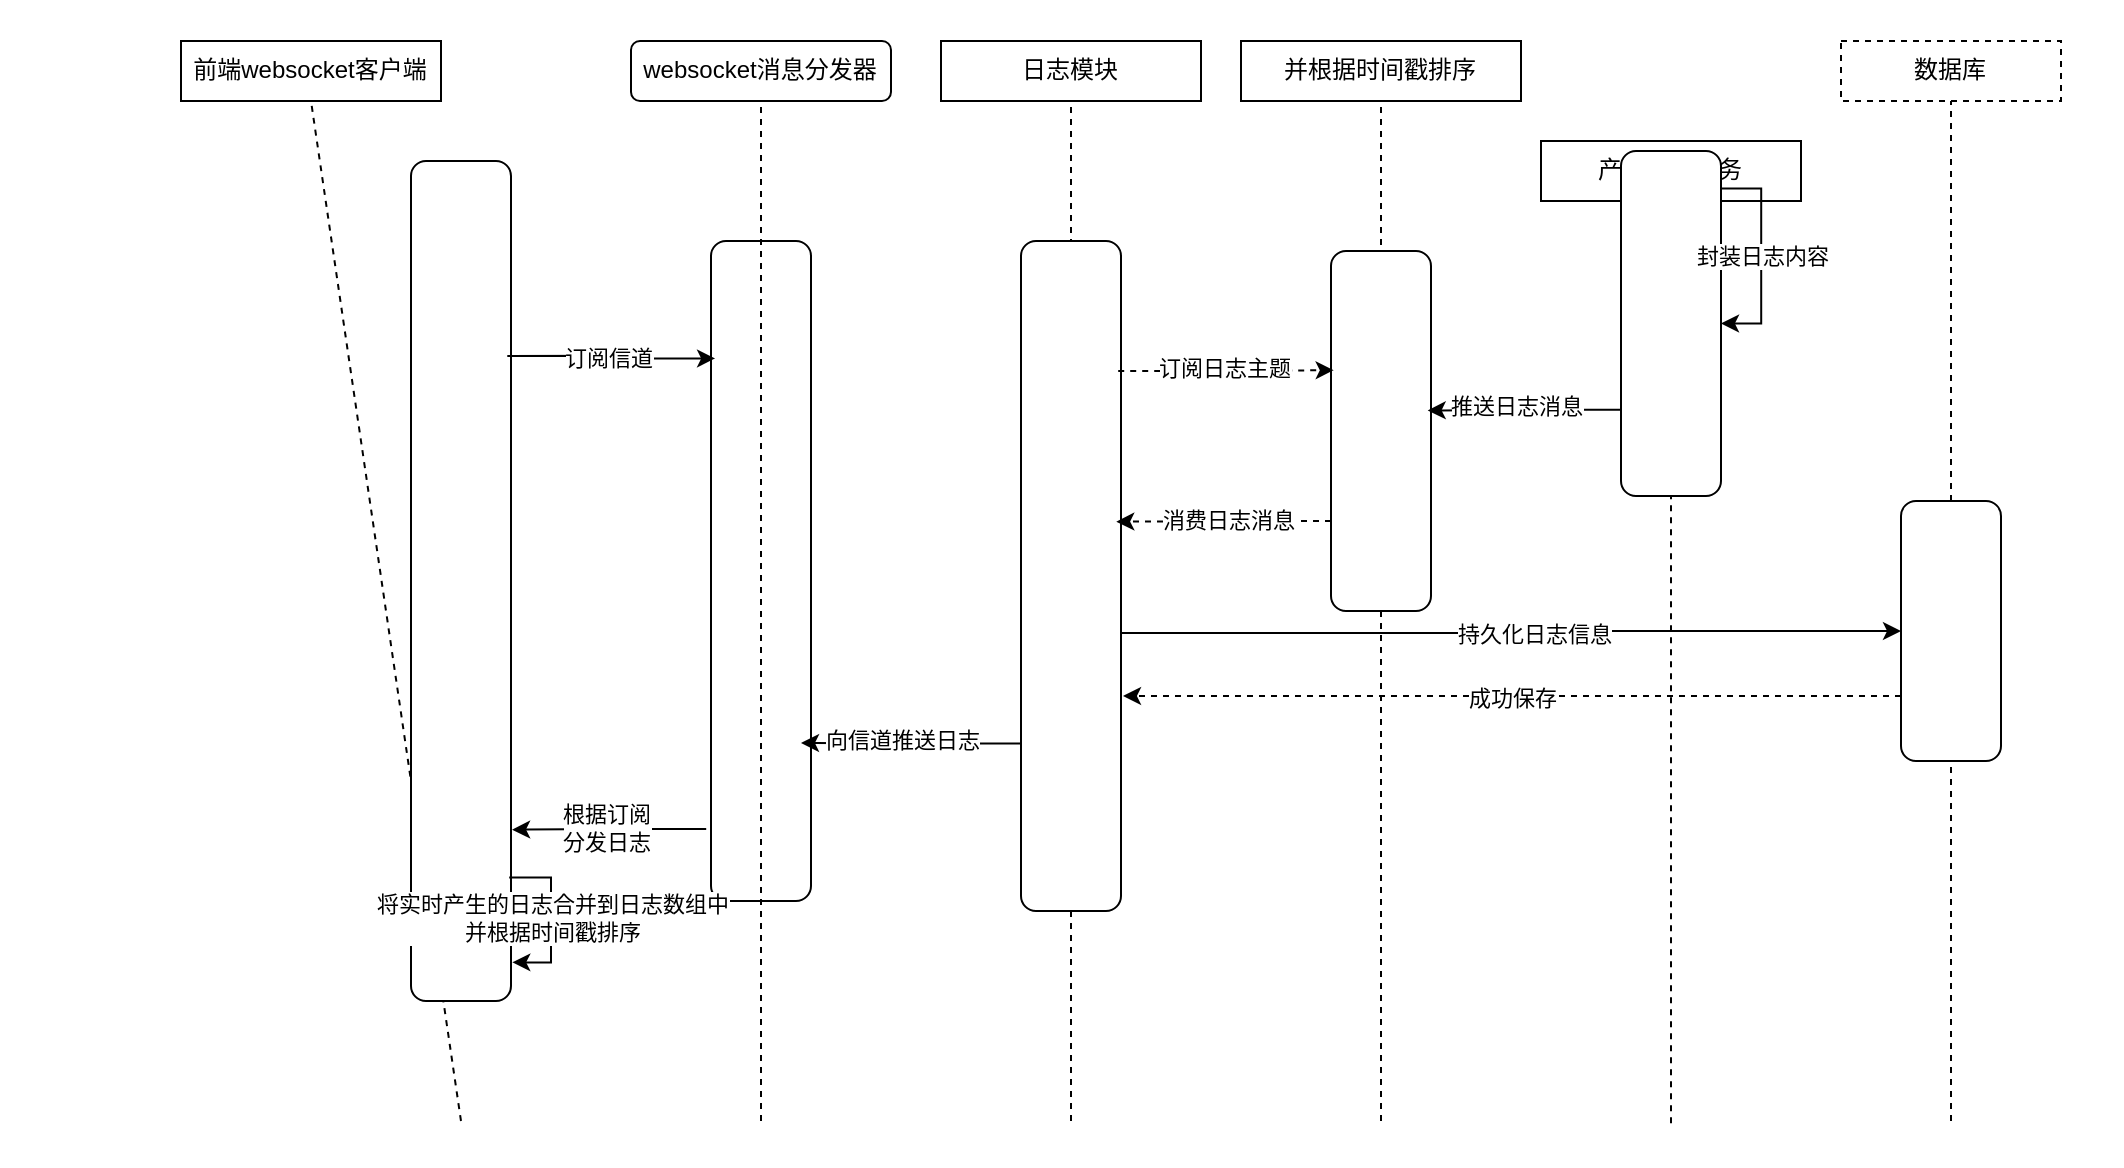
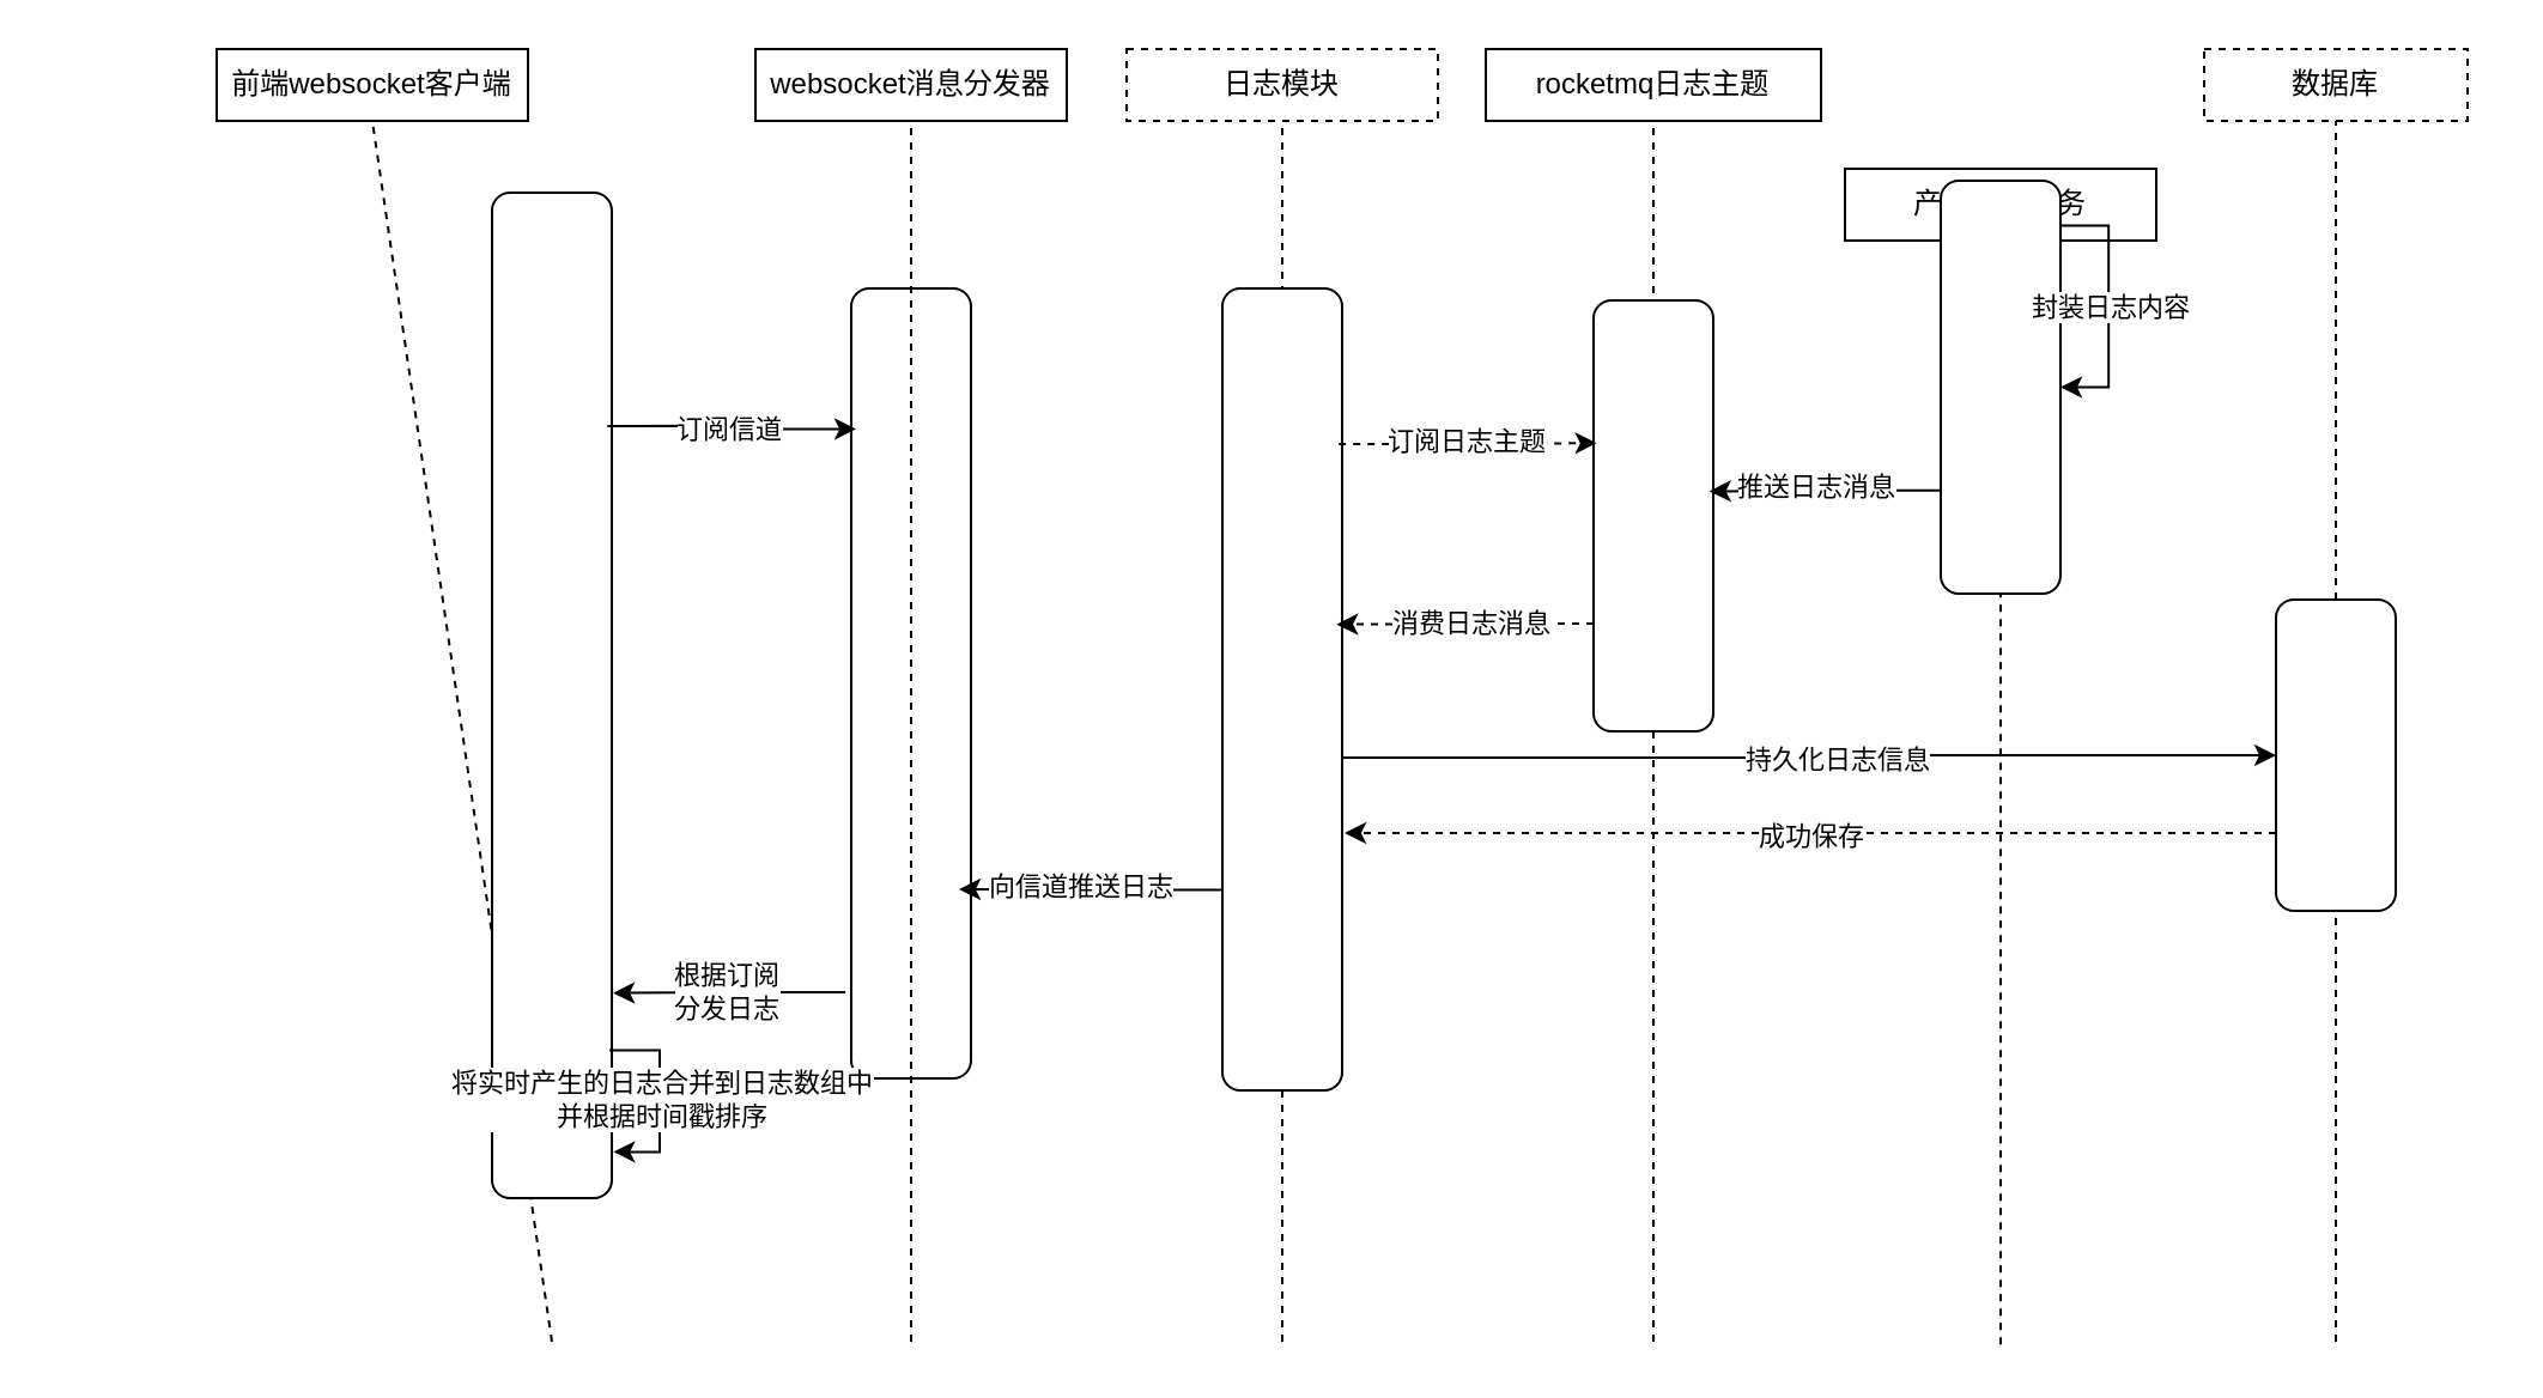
- <mxCell id="6" value="websocket消息分发器" style="whiteSpace=wrap;html=1;rounded=1;" vertex="1" parent="1"><mxGeometry x="315" y="20" width="130" height="30" as="geometry" /></mxCell>
+ <mxCell id="6" value="websocket消息分发器" style="rounded=0;whiteSpace=wrap;html=1;" vertex="1" parent="1"><mxGeometry x="315" y="20" width="130" height="30" as="geometry" /></mxCell>
- <mxCell id="22" value="日志模块" style="rounded=0;whiteSpace=wrap;html=1;" vertex="1" parent="1"><mxGeometry x="470" y="20" width="130" height="30" as="geometry" /></mxCell>
+ <mxCell id="22" value="日志模块" style="rounded=0;whiteSpace=wrap;html=1;dashed=1;" vertex="1" parent="1"><mxGeometry x="470" y="20" width="130" height="30" as="geometry" /></mxCell>
- <mxCell id="5" value="并根据时间戳排序" style="rounded=0;whiteSpace=wrap;html=1;" vertex="1" parent="1"><mxGeometry x="620" y="20" width="140" height="30" as="geometry" /></mxCell>
+ <mxCell id="5" value="rocketmq日志主题" style="rounded=0;whiteSpace=wrap;html=1;" vertex="1" parent="1"><mxGeometry x="620" y="20" width="140" height="30" as="geometry" /></mxCell>
